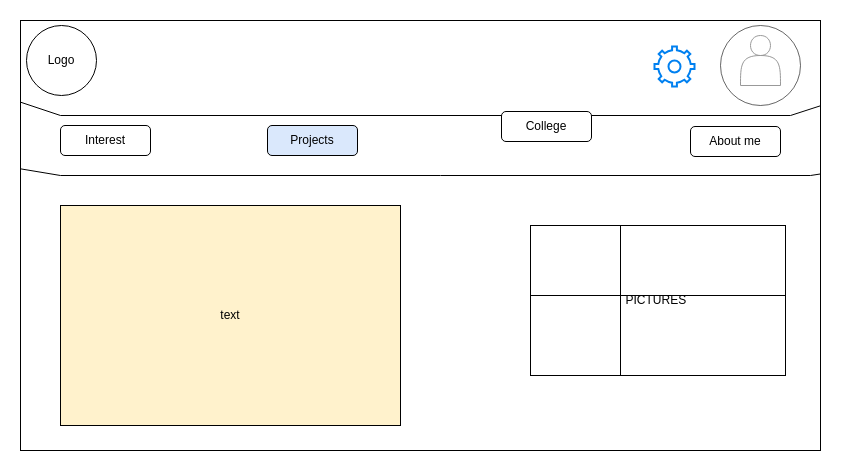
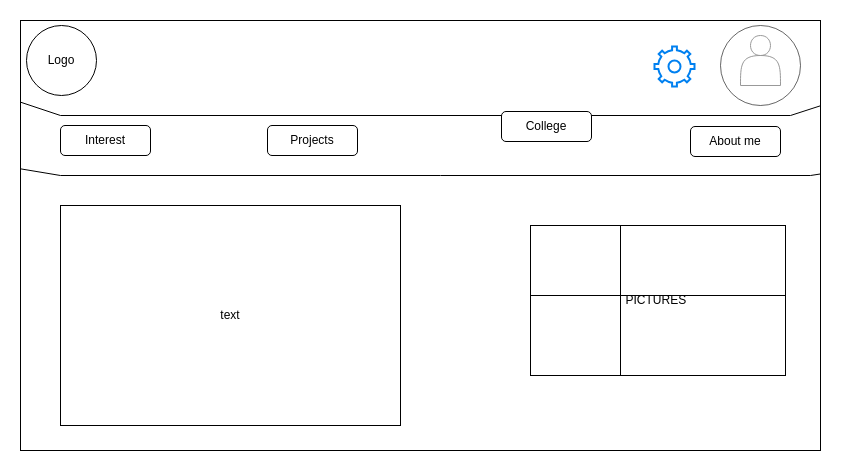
- <mxCell id="9" value="Projects" style="rounded=1;whiteSpace=wrap;html=1;fillColor=#dae8fc;" vertex="1" parent="1"><mxGeometry x="267" y="125" width="90" height="30" as="geometry" /></mxCell>
+ <mxCell id="9" value="Projects" style="rounded=1;whiteSpace=wrap;html=1;" vertex="1" parent="1"><mxGeometry x="267" y="125" width="90" height="30" as="geometry" /></mxCell>
- <mxCell id="13" value="text" style="rounded=0;whiteSpace=wrap;html=1;fillColor=#fff2cc;" vertex="1" parent="1"><mxGeometry y="205" width="340" height="220" as="geometry" x="60" /></mxCell>
+ <mxCell id="13" value="text" style="rounded=0;whiteSpace=wrap;html=1;" vertex="1" parent="1"><mxGeometry y="205" width="340" height="220" as="geometry" x="60" /></mxCell>
